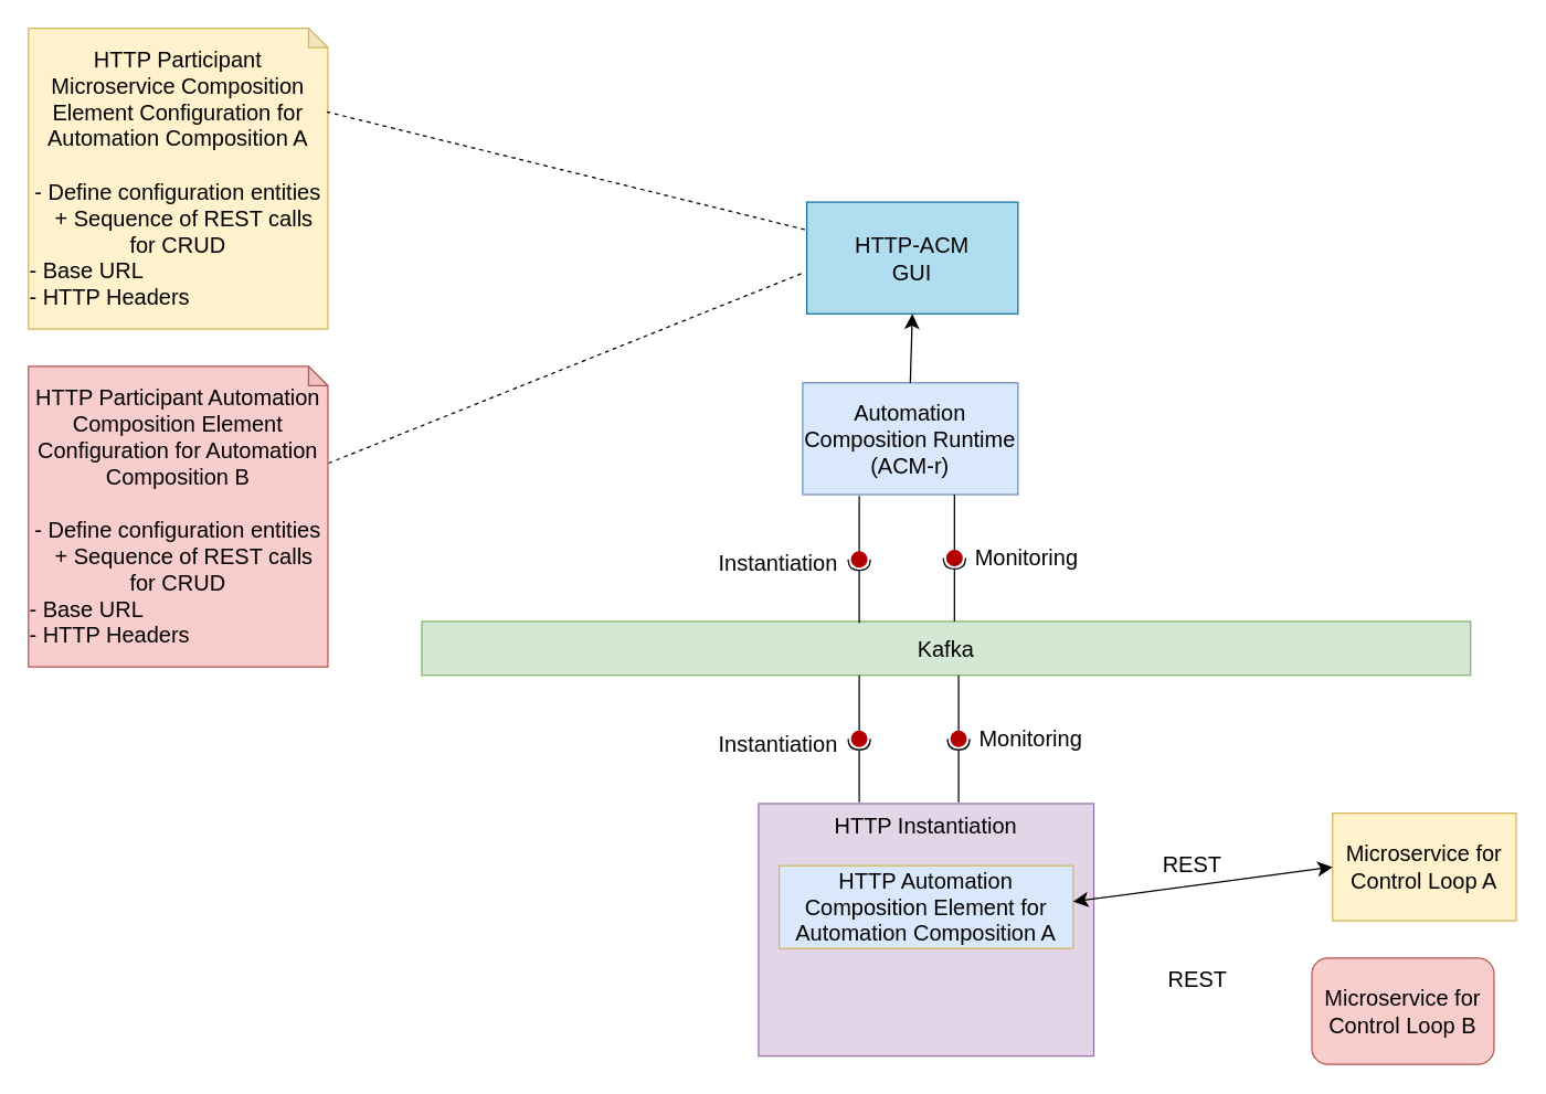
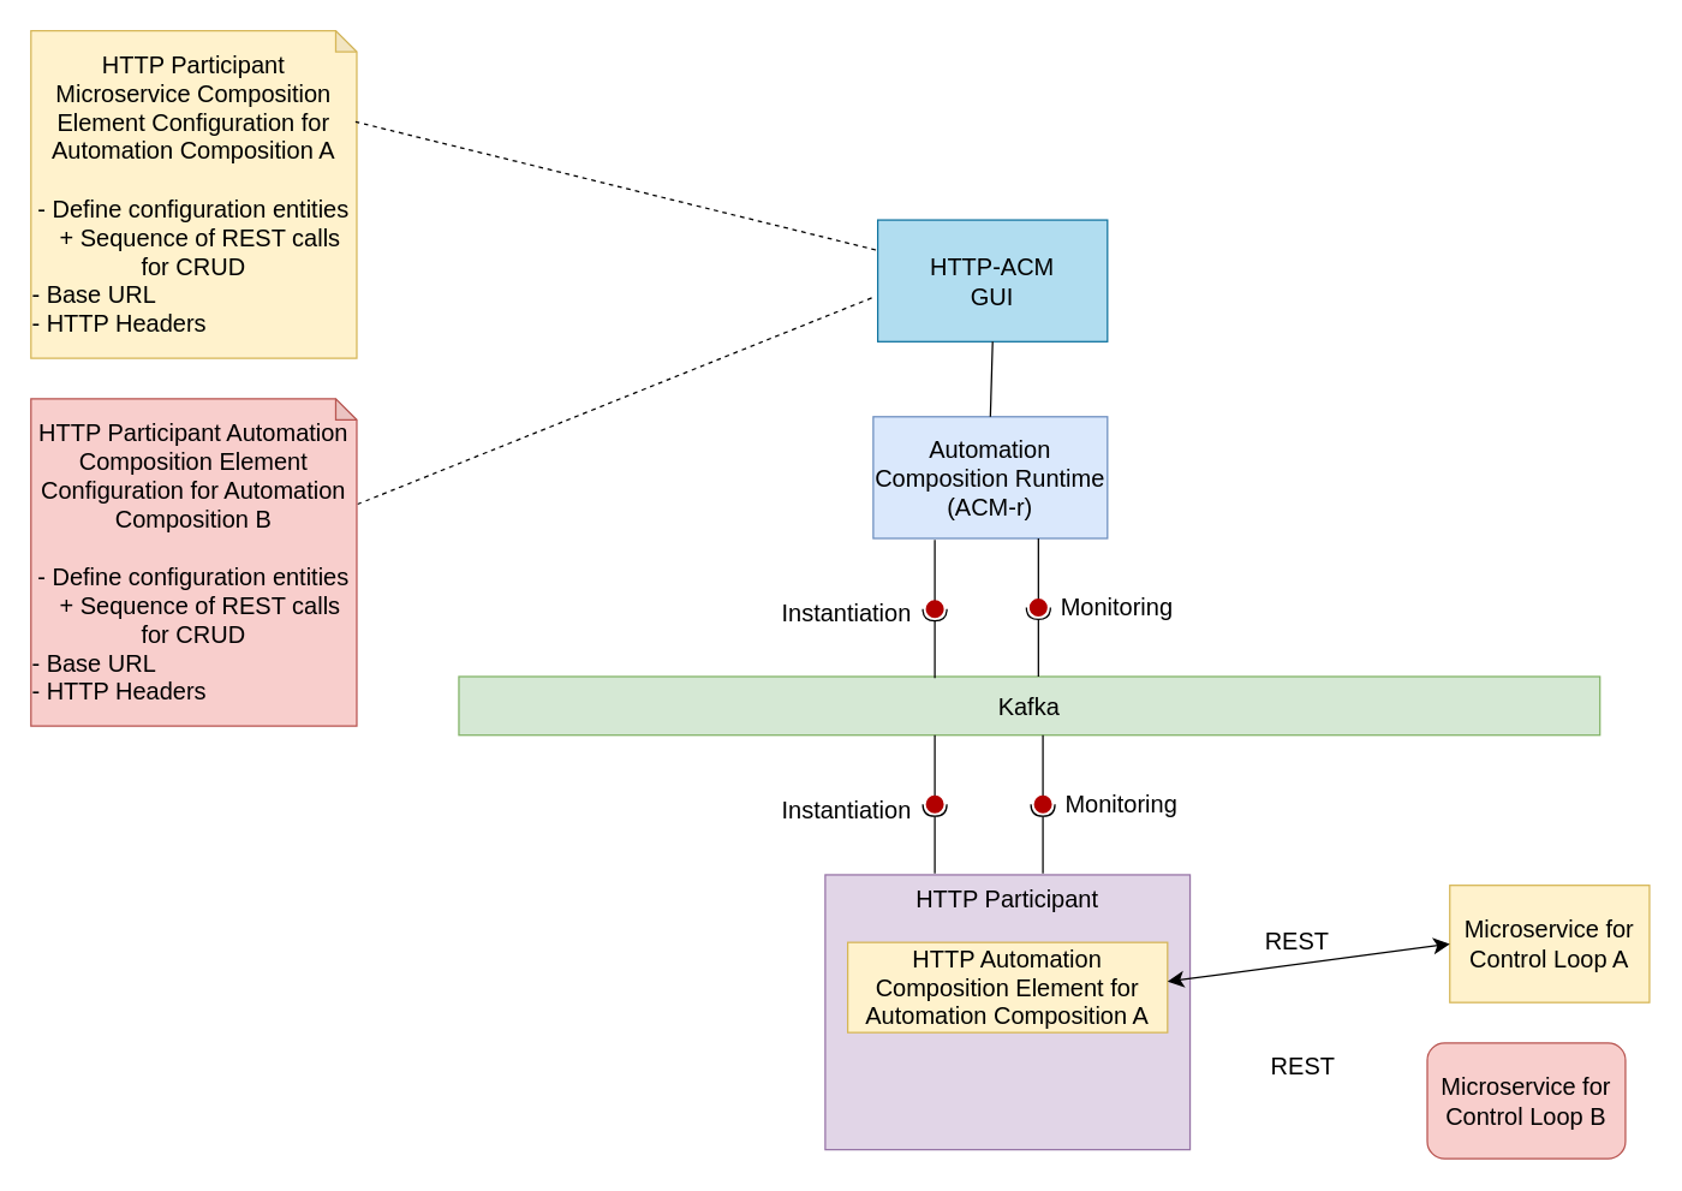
- <mxCell id="9" value="" style="endArrow=classic;html=1;rounded=0;fontSize=12;startSize=8;endSize=8;curved=1;exitX=0.5;exitY=0;exitDx=0;exitDy=0;entryX=0.5;entryY=1;entryDx=0;entryDy=0;" parent="1" source="3" target="2" edge="1"><mxGeometry width="50" height="50" relative="1" as="geometry"><mxPoint x="604" y="277" as="sourcePoint" /><mxPoint x="654" y="227" as="targetPoint" /></mxGeometry></mxCell>
+ <mxCell id="9" value="" style="endArrow=none;html=1;rounded=0;fontSize=12;startSize=8;endSize=8;curved=1;exitX=0.5;exitY=0;exitDx=0;exitDy=0;entryX=0.5;entryY=1;entryDx=0;entryDy=0;" parent="1" source="3" target="2" edge="1"><mxGeometry width="50" height="50" relative="1" as="geometry"><mxPoint x="604" y="277" as="sourcePoint" /><mxPoint x="654" y="227" as="targetPoint" /></mxGeometry></mxCell>
- <mxCell id="5" value="HTTP Instantiation" style="rounded=0;whiteSpace=wrap;html=1;fontSize=16;fillColor=#e1d5e7;strokeColor=#9673a6;verticalAlign=top;" parent="1" vertex="1"><mxGeometry x="549" y="582" width="243" height="183" as="geometry" /></mxCell>
+ <mxCell id="5" value="HTTP Participant" style="rounded=0;whiteSpace=wrap;html=1;fontSize=16;fillColor=#e1d5e7;strokeColor=#9673a6;verticalAlign=top;" parent="1" vertex="1"><mxGeometry x="549" y="582" width="243" height="183" as="geometry" /></mxCell>
- <mxCell id="12" value="HTTP Automation Composition Element for Automation Composition A" style="rounded=0;whiteSpace=wrap;html=1;fontSize=16;fillColor=#dae8fc;strokeColor=#d6b656;" parent="1" vertex="1"><mxGeometry x="564" y="627" width="213" height="60" as="geometry" /></mxCell>
+ <mxCell id="12" value="HTTP Automation Composition Element for Automation Composition A" style="rounded=0;whiteSpace=wrap;html=1;fontSize=16;fillColor=#fff2cc;strokeColor=#d6b656;" parent="1" vertex="1"><mxGeometry x="564" y="627" width="213" height="60" as="geometry" /></mxCell>
